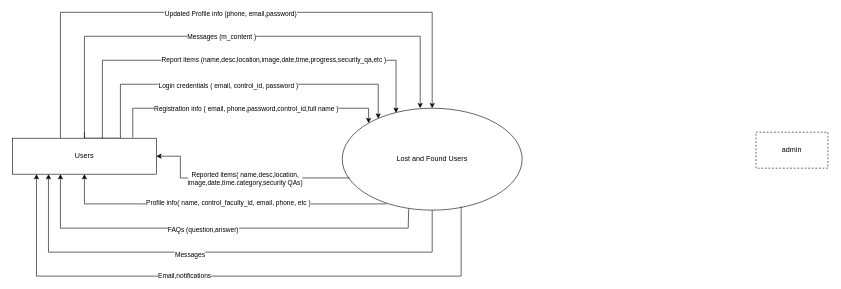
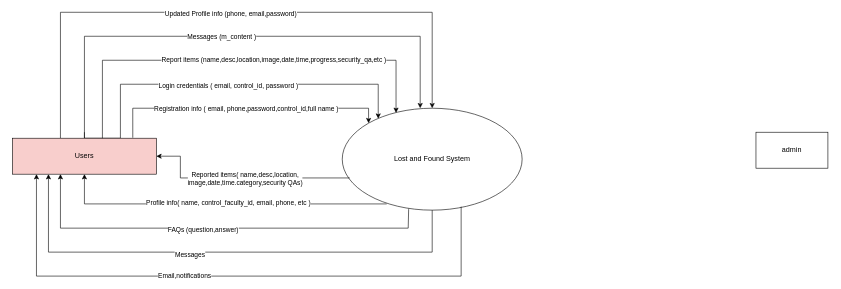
- <mxCell id="12" value="admin" style="rounded=0;whiteSpace=wrap;html=1;dashed=1;" parent="1" vertex="1"><mxGeometry x="1260" y="220" width="120" height="60" as="geometry" /></mxCell>
+ <mxCell id="12" value="admin" style="rounded=0;whiteSpace=wrap;html=1;" parent="1" vertex="1"><mxGeometry x="1260" y="220" width="120" height="60" as="geometry" /></mxCell>
- <mxCell id="11" value="Users" style="rounded=0;whiteSpace=wrap;html=1;" parent="1" vertex="1"><mxGeometry x="20" y="230" width="240" height="60" as="geometry" /></mxCell>
+ <mxCell id="11" value="Users" style="rounded=0;whiteSpace=wrap;html=1;fillColor=#f8cecc;" parent="1" vertex="1"><mxGeometry x="20" y="230" width="240" height="60" as="geometry" /></mxCell>
- <mxCell id="2" value="Lost and Found Users" style="ellipse;whiteSpace=wrap;html=1;" parent="1" vertex="1"><mxGeometry x="570" y="180" width="300" height="170" as="geometry" /></mxCell>
+ <mxCell id="2" value="Lost and Found System" style="ellipse;whiteSpace=wrap;html=1;" parent="1" vertex="1"><mxGeometry x="570" y="180" width="300" height="170" as="geometry" /></mxCell>
